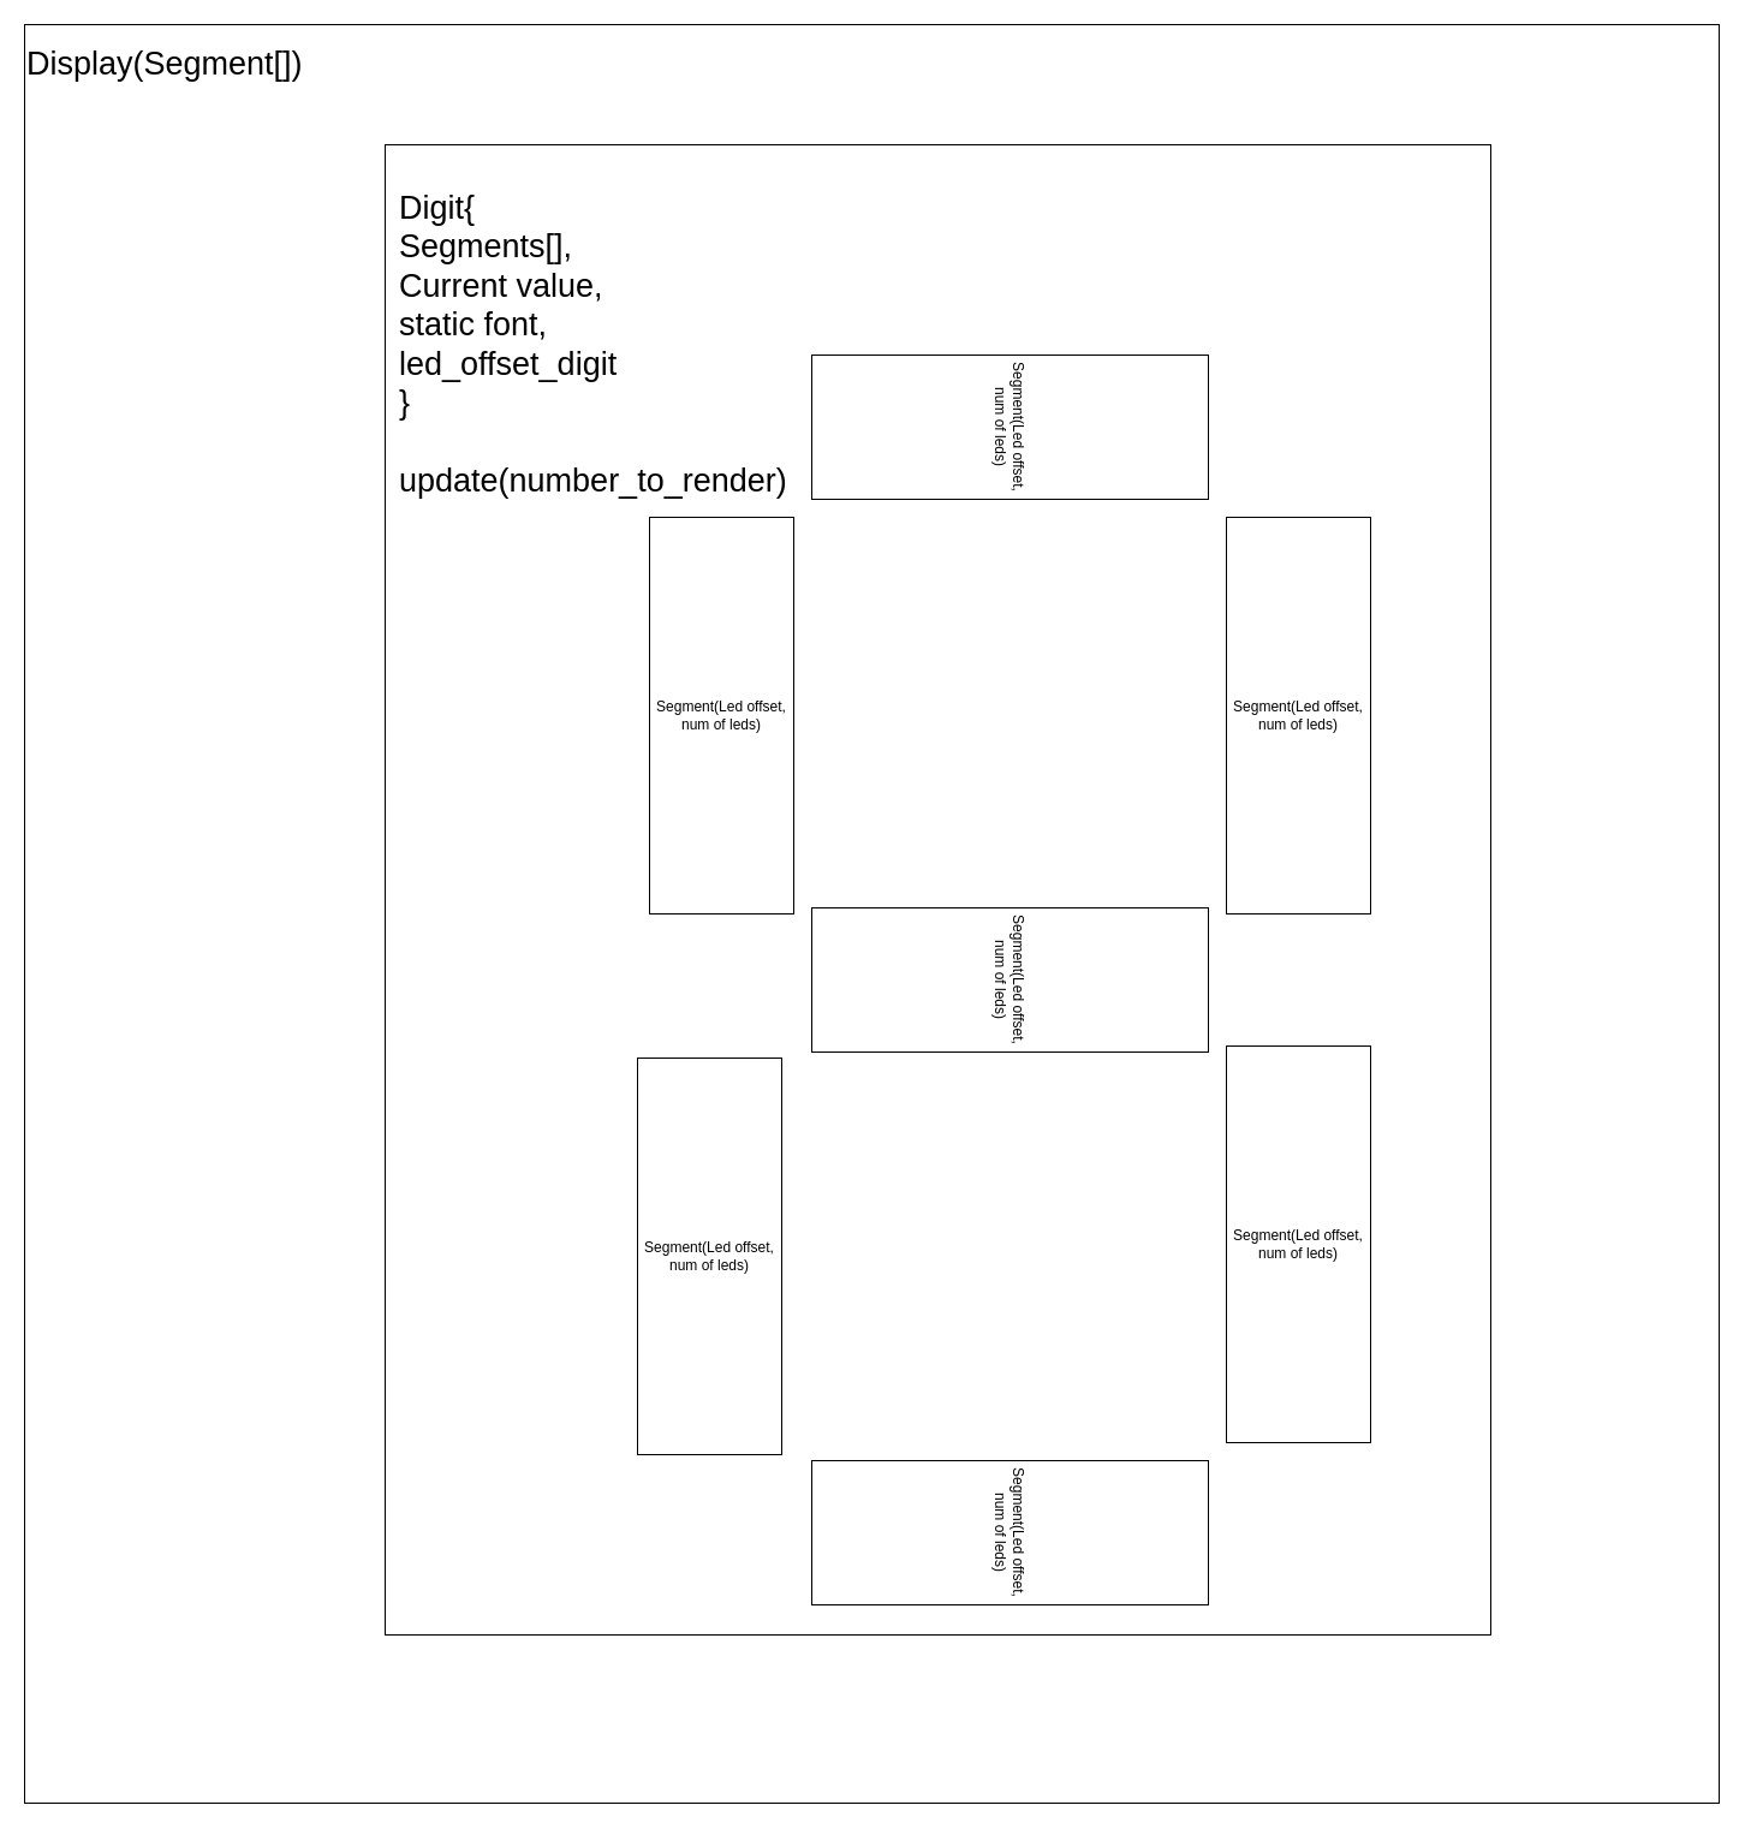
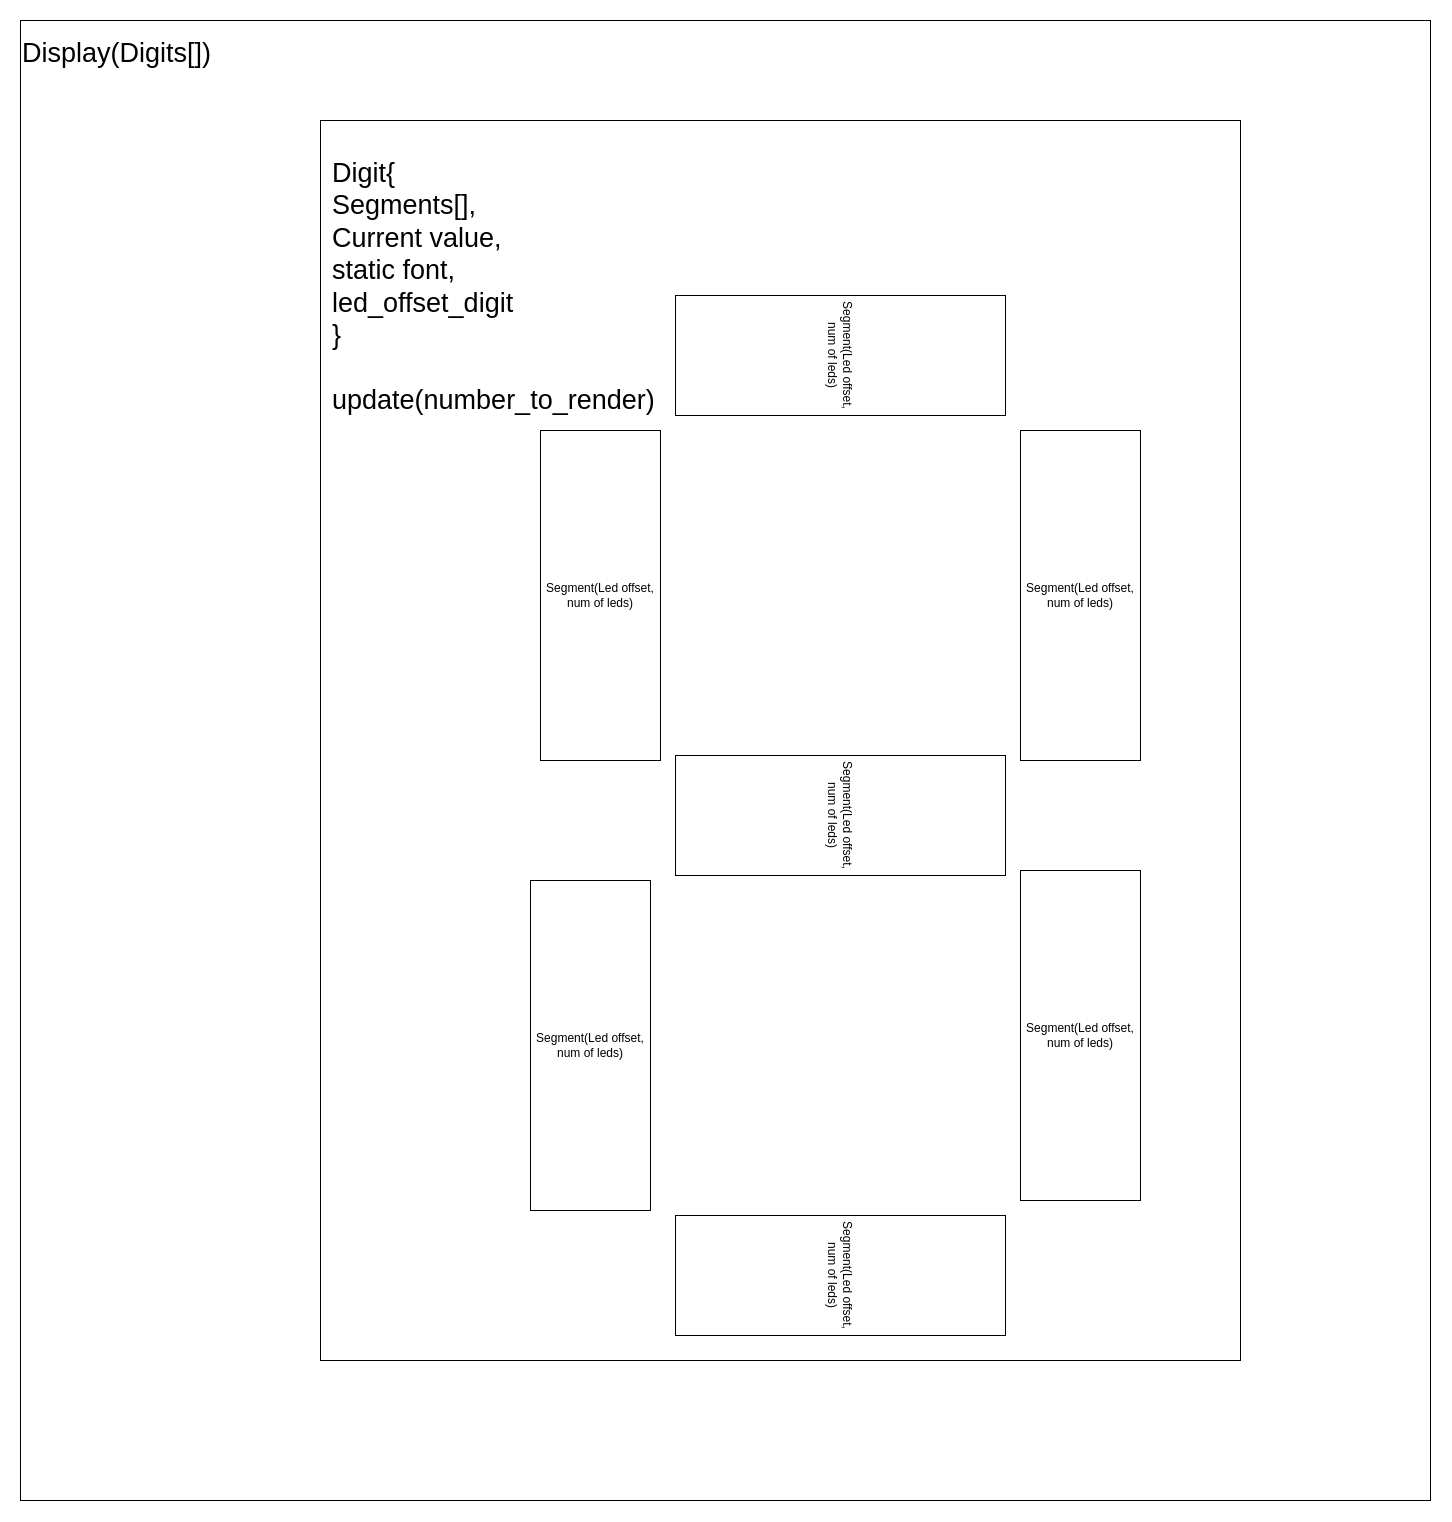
- <mxCell id="12" value="&lt;font style=&quot;font-size: 27px;&quot;&gt;Display(Segment[])&lt;br&gt;&lt;br&gt;&lt;br&gt;&lt;/font&gt;" style="text;html=1;strokeColor=none;fillColor=none;align=left;verticalAlign=top;whiteSpace=wrap;rounded=0;" vertex="1" parent="1"><mxGeometry x="20" y="30" width="290" height="440" as="geometry" /></mxCell>
+ <mxCell id="12" value="&lt;font style=&quot;font-size: 27px;&quot;&gt;Display(Digits[])&lt;br&gt;&lt;br&gt;&lt;br&gt;&lt;/font&gt;" style="text;html=1;strokeColor=none;fillColor=none;align=left;verticalAlign=top;whiteSpace=wrap;rounded=0;" vertex="1" parent="1"><mxGeometry x="20" y="30" width="290" height="440" as="geometry" /></mxCell>
